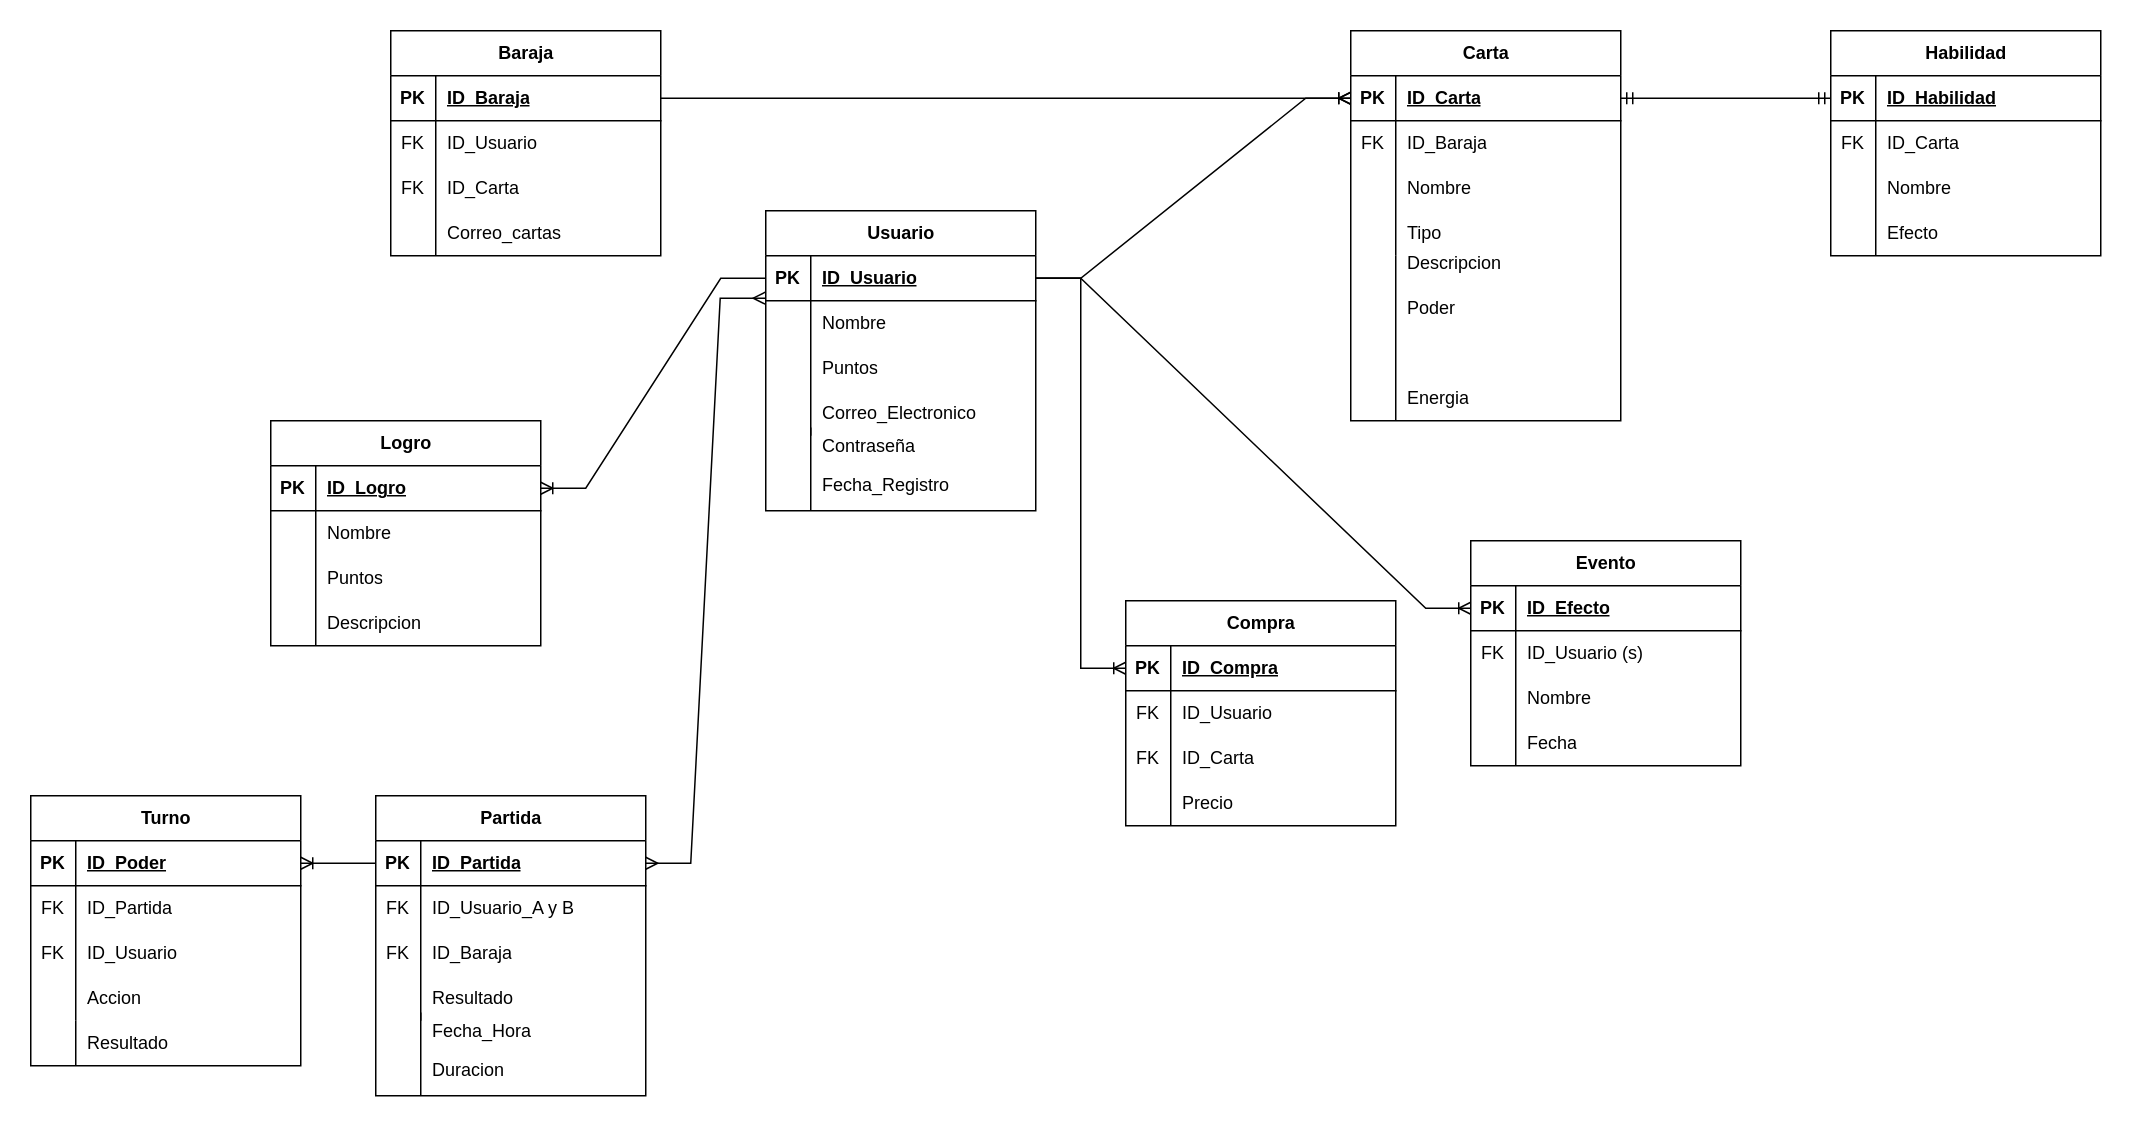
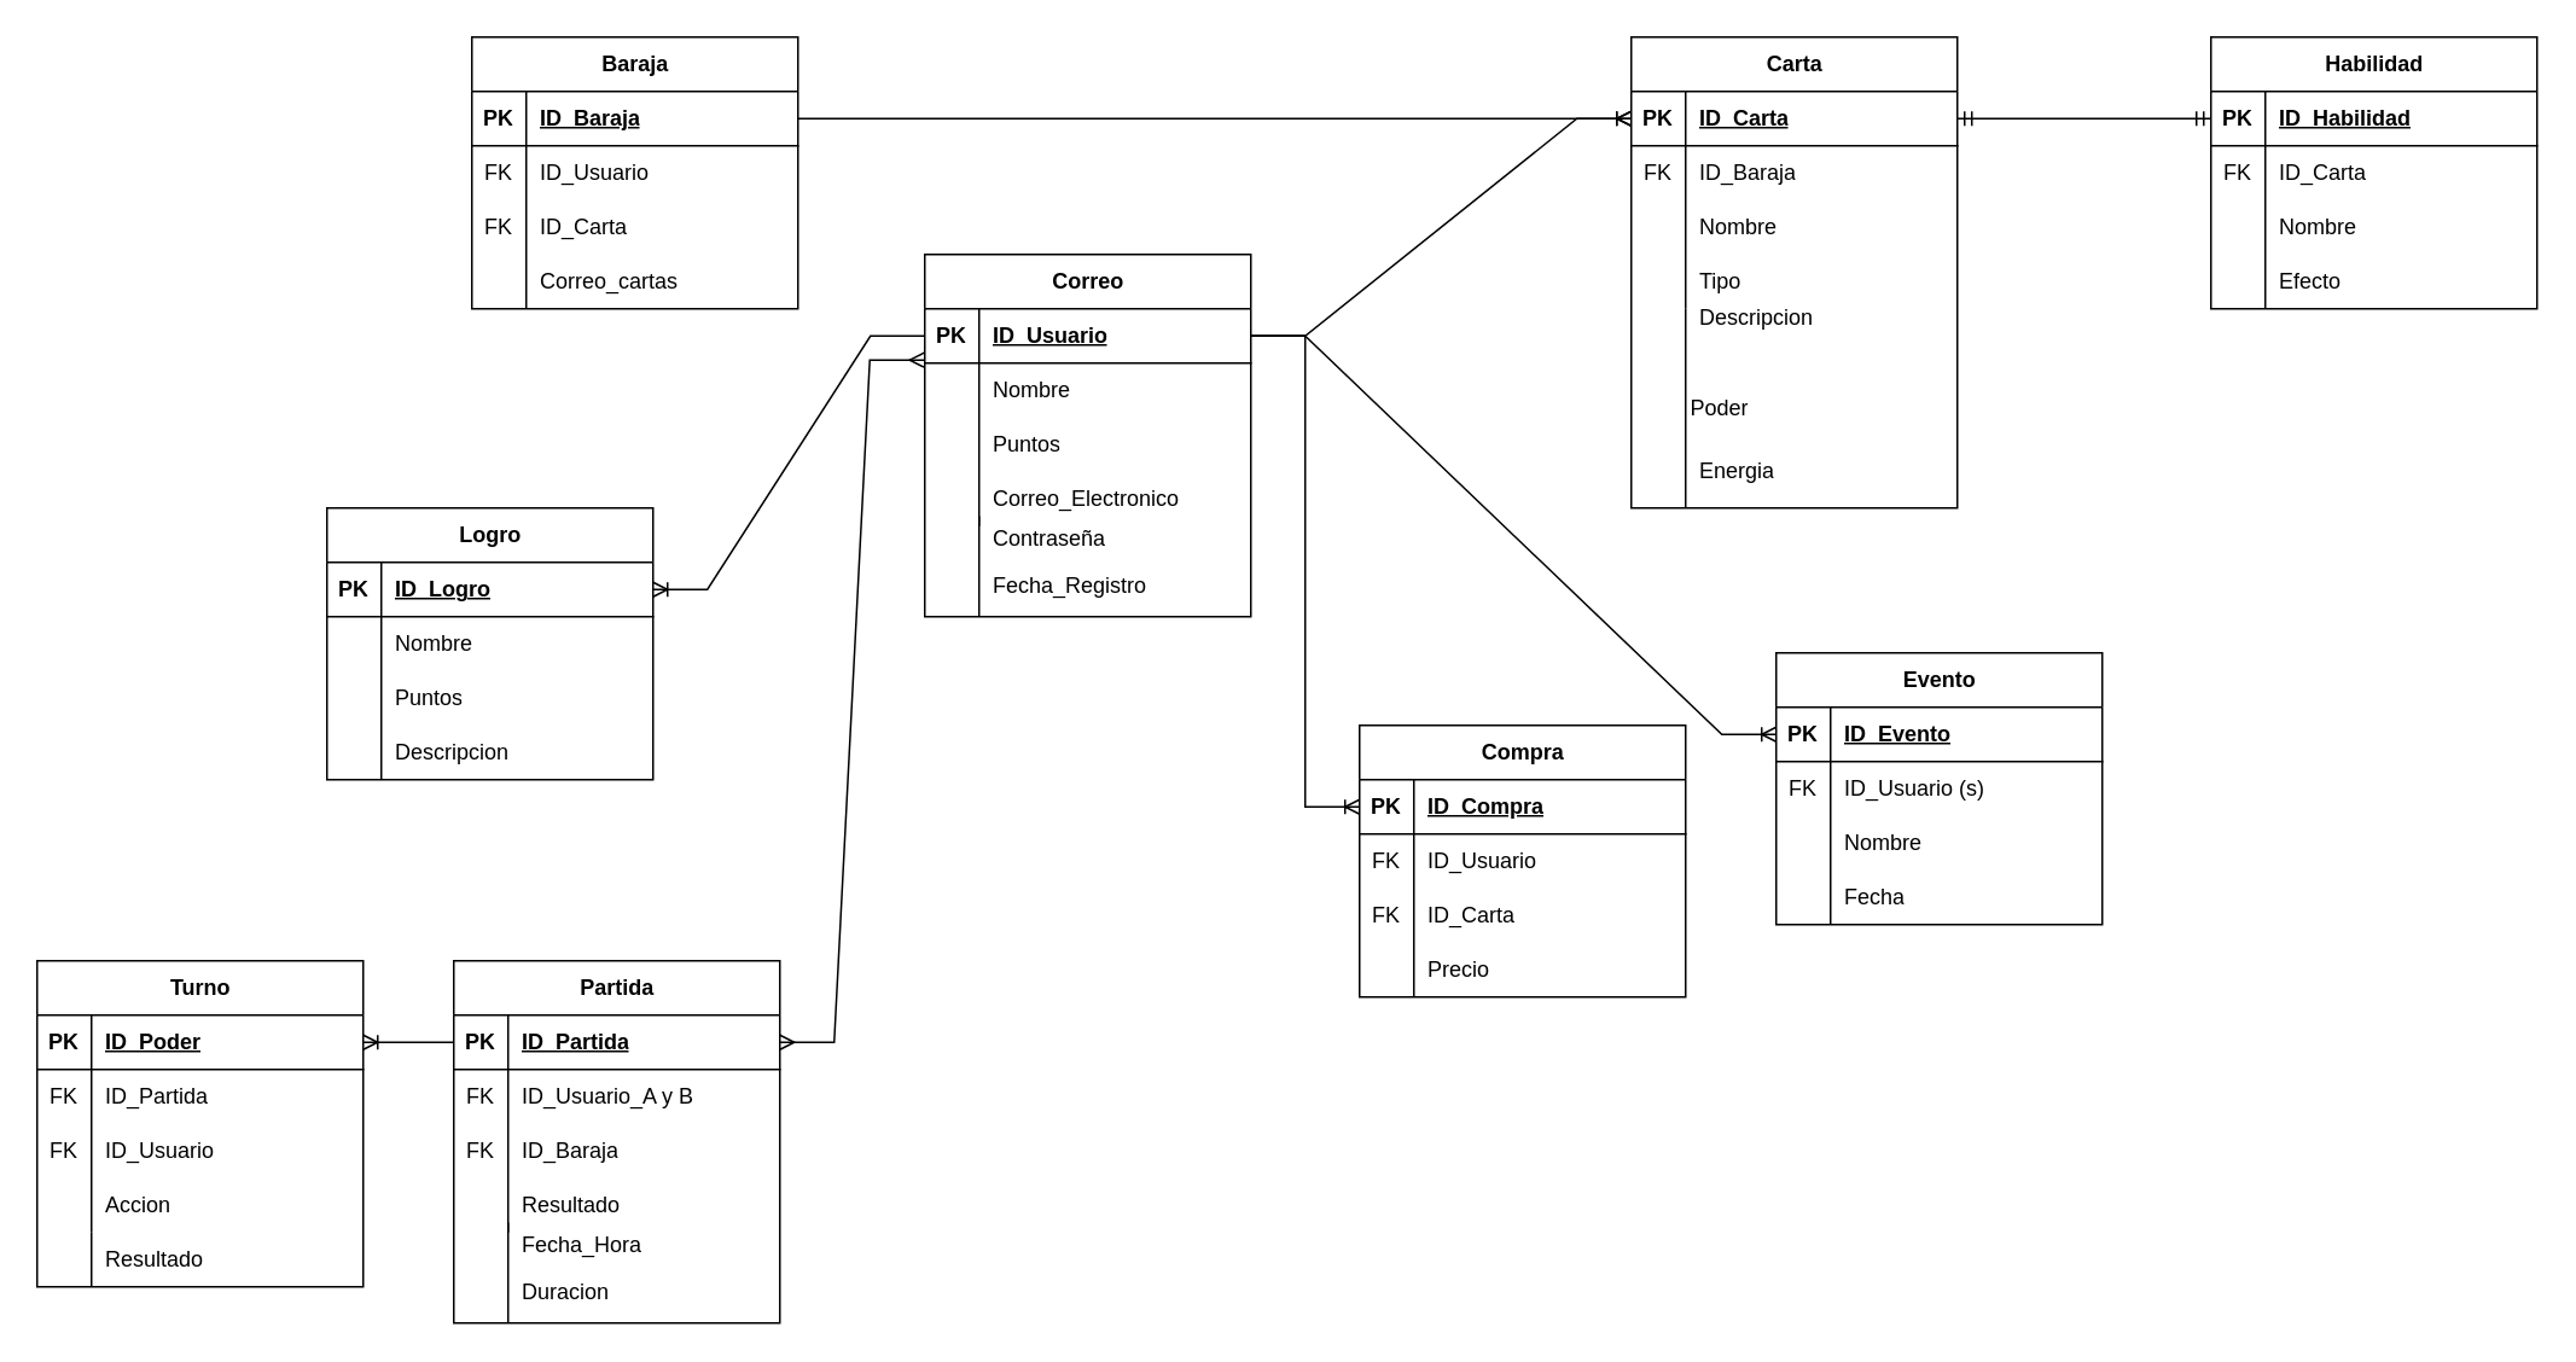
- <mxCell id="36" value="Usuario" style="shape=table;startSize=30;container=1;collapsible=1;childLayout=tableLayout;fixedRows=1;rowLines=0;fontStyle=1;align=center;resizeLast=1;html=1;" parent="35" vertex="1"><mxGeometry width="180" height="200" as="geometry" /></mxCell>
+ <mxCell id="36" value="Correo" style="shape=table;startSize=30;container=1;collapsible=1;childLayout=tableLayout;fixedRows=1;rowLines=0;fontStyle=1;align=center;resizeLast=1;html=1;" parent="35" vertex="1"><mxGeometry width="180" height="200" as="geometry" /></mxCell>
- <mxCell id="68" value="Poder" style="shape=partialRectangle;connectable=0;fillColor=none;top=0;left=0;bottom=0;right=0;align=left;spacingLeft=6;overflow=hidden;whiteSpace=wrap;html=1;" parent="51" vertex="1"><mxGeometry x="30" y="170" width="150" height="30" as="geometry"><mxRectangle width="150" height="30" as="alternateBounds" /></mxGeometry></mxCell>
+ <mxCell id="68" value="Poder" style="shape=partialRectangle;connectable=0;fillColor=none;top=0;left=0;bottom=0;right=0;align=left;spacingLeft=6;overflow=hidden;whiteSpace=wrap;html=1;" parent="51" vertex="1"><mxGeometry x="25" y="190" width="150" height="30" as="geometry"><mxRectangle width="150" height="30" as="alternateBounds" /></mxGeometry></mxCell>
- <mxCell id="67" value="Energia" style="shape=partialRectangle;connectable=0;fillColor=none;top=0;left=0;bottom=0;right=0;align=left;spacingLeft=6;overflow=hidden;whiteSpace=wrap;html=1;" parent="51" vertex="1"><mxGeometry x="30" y="230" width="150" height="30" as="geometry"><mxRectangle width="150" height="30" as="alternateBounds" /></mxGeometry></mxCell>
+ <mxCell id="67" value="Energia" style="shape=partialRectangle;connectable=0;fillColor=none;top=0;left=0;bottom=0;right=0;align=left;spacingLeft=6;overflow=hidden;whiteSpace=wrap;html=1;" parent="51" vertex="1"><mxGeometry x="30" y="230" width="120" height="20" as="geometry"><mxRectangle width="150" height="30" as="alternateBounds" /></mxGeometry></mxCell>
- <mxCell id="98" value="ID_Efecto" style="shape=partialRectangle;connectable=0;fillColor=none;top=0;left=0;bottom=0;right=0;align=left;spacingLeft=6;fontStyle=5;overflow=hidden;whiteSpace=wrap;html=1;" parent="96" vertex="1"><mxGeometry x="30" width="150" height="30" as="geometry"><mxRectangle width="150" height="30" as="alternateBounds" /></mxGeometry></mxCell>
+ <mxCell id="98" value="ID_Evento" style="shape=partialRectangle;connectable=0;fillColor=none;top=0;left=0;bottom=0;right=0;align=left;spacingLeft=6;fontStyle=5;overflow=hidden;whiteSpace=wrap;html=1;" parent="96" vertex="1"><mxGeometry x="30" width="150" height="30" as="geometry"><mxRectangle width="150" height="30" as="alternateBounds" /></mxGeometry></mxCell>
